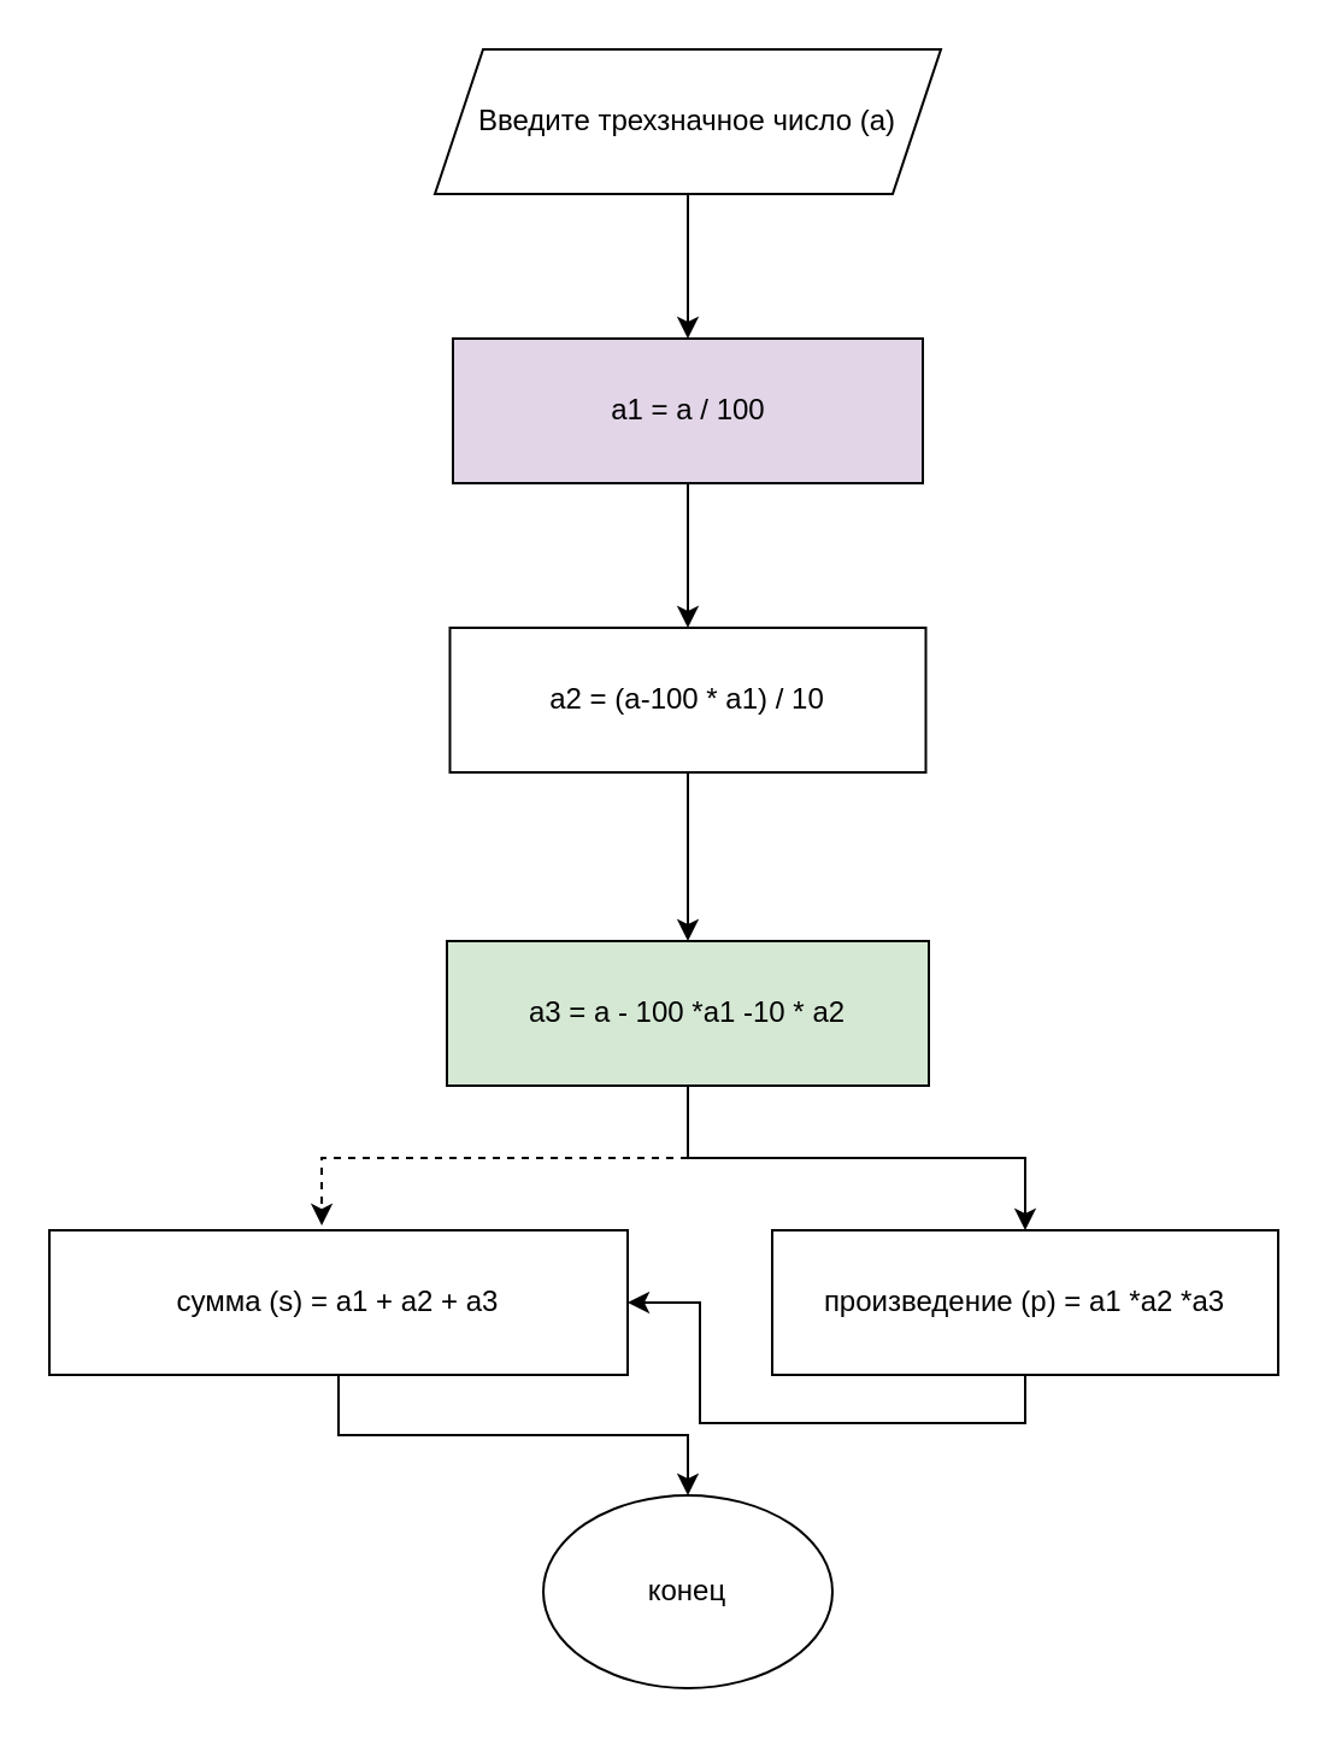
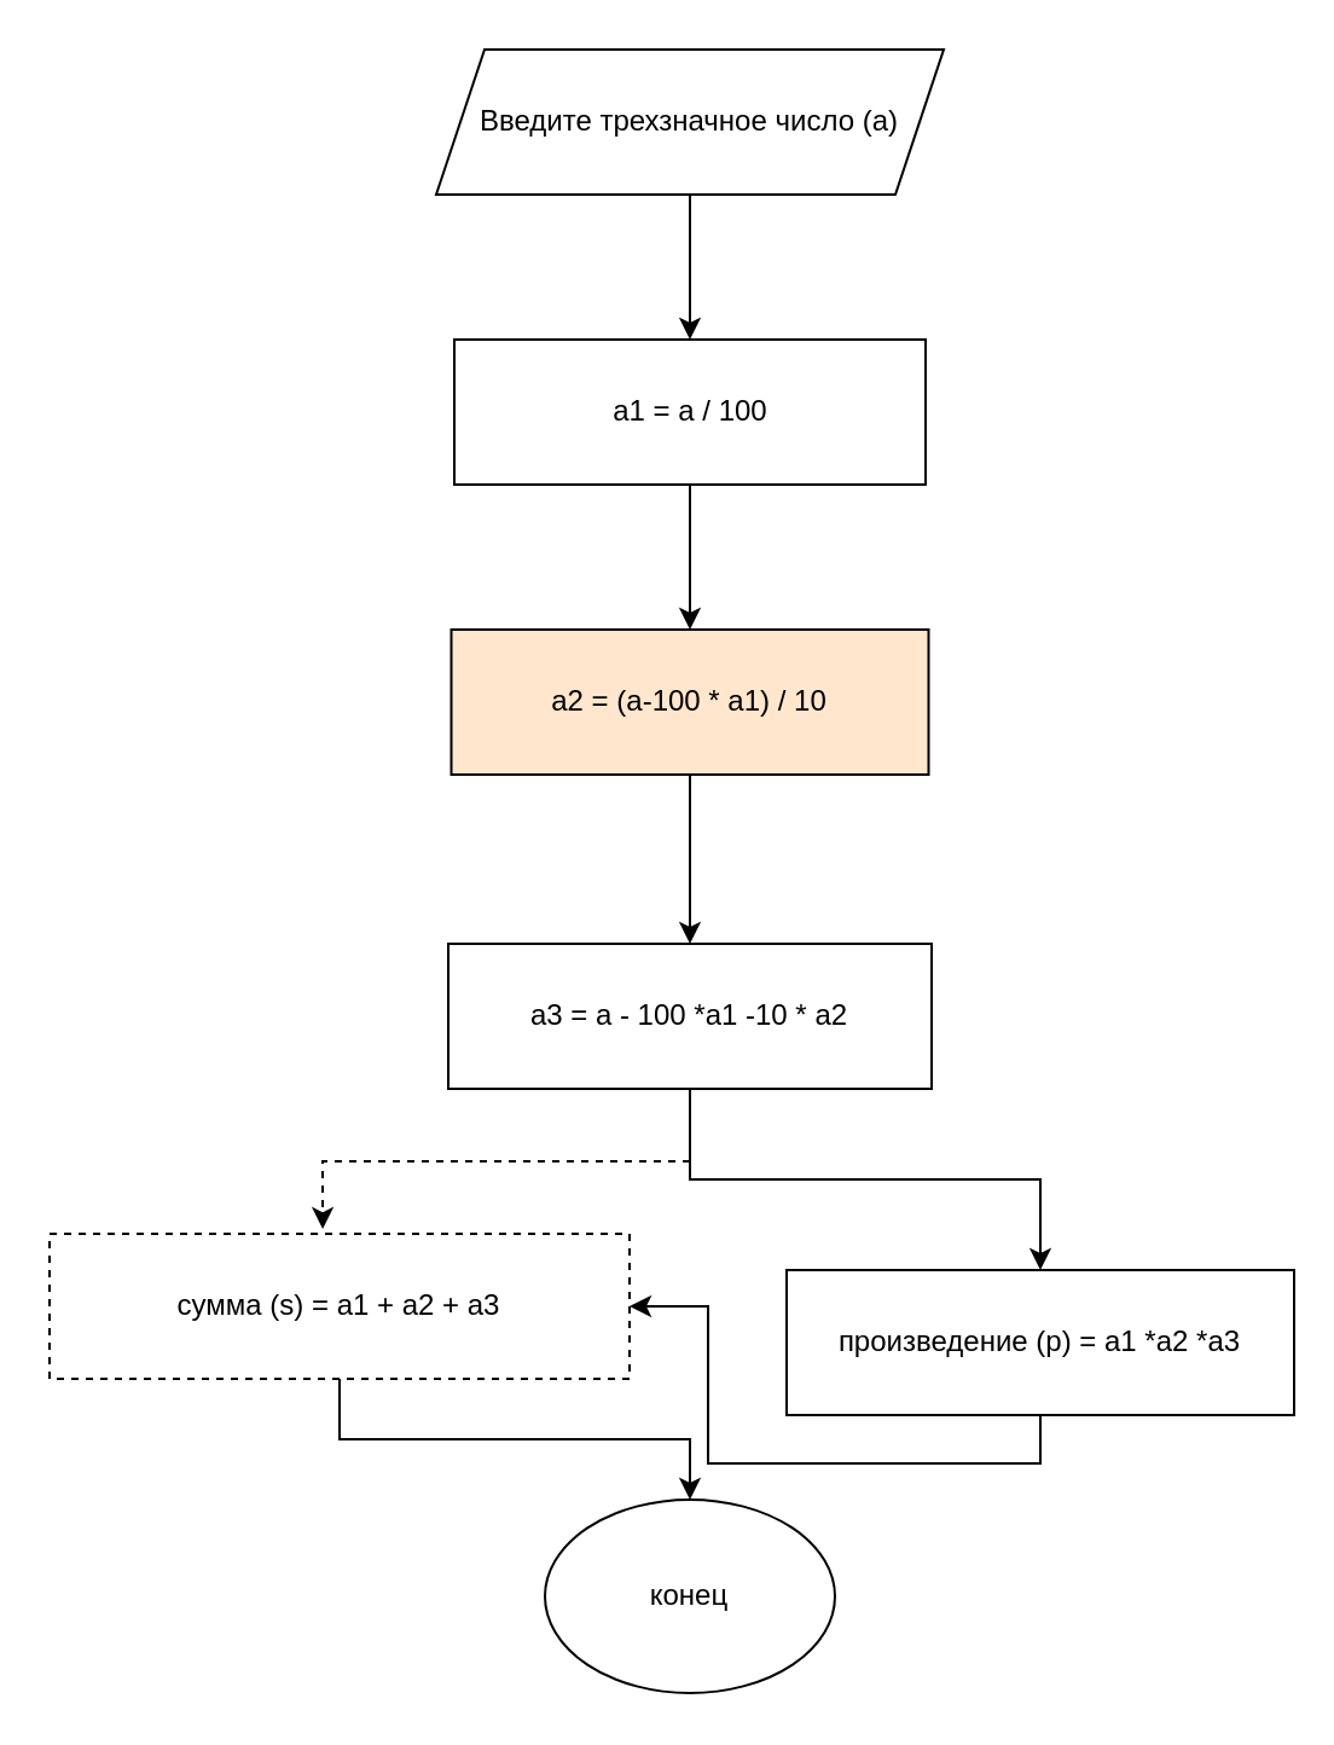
- <mxCell id="5" value="a1 = a / 100" style="rounded=0;whiteSpace=wrap;html=1;fillColor=#e1d5e7;" vertex="1" parent="1"><mxGeometry x="187.5" y="140" width="195" height="60" as="geometry" /></mxCell>
+ <mxCell id="5" value="a1 = a / 100" style="rounded=0;whiteSpace=wrap;html=1;" vertex="1" parent="1"><mxGeometry x="187.5" y="140" width="195" height="60" as="geometry" /></mxCell>
- <mxCell id="7" value="a2 = (a-100 * a1) / 10" style="rounded=0;whiteSpace=wrap;html=1;" vertex="1" parent="1"><mxGeometry x="186.25" y="260" width="197.5" height="60" as="geometry" /></mxCell>
+ <mxCell id="7" value="a2 = (a-100 * a1) / 10" style="rounded=0;whiteSpace=wrap;html=1;fillColor=#ffe6cc;" vertex="1" parent="1"><mxGeometry x="186.25" y="260" width="197.5" height="60" as="geometry" /></mxCell>
- <mxCell id="10" value="a3 = a - 100 *a1 -10 * a2" style="rounded=0;whiteSpace=wrap;html=1;fillColor=#d5e8d4;" vertex="1" parent="1"><mxGeometry x="185" y="390" width="200" height="60" as="geometry" /></mxCell>
+ <mxCell id="10" value="a3 = a - 100 *a1 -10 * a2" style="rounded=0;whiteSpace=wrap;html=1;" vertex="1" parent="1"><mxGeometry x="185" y="390" width="200" height="60" as="geometry" /></mxCell>
- <mxCell id="12" value="сумма (s) = a1 + a2 + a3" style="rounded=0;whiteSpace=wrap;html=1;" vertex="1" parent="1"><mxGeometry x="20" y="510" width="240" height="60" as="geometry" /></mxCell>
+ <mxCell id="12" value="сумма (s) = a1 + a2 + a3" style="rounded=0;whiteSpace=wrap;html=1;dashed=1;" vertex="1" parent="1"><mxGeometry x="20" y="510" width="240" height="60" as="geometry" /></mxCell>
- <mxCell id="14" value="произведение (p) = a1 *a2 *a3" style="rounded=0;whiteSpace=wrap;html=1;" vertex="1" parent="1"><mxGeometry x="320" y="510" width="210" height="60" as="geometry" /></mxCell>
+ <mxCell id="14" value="произведение (p) = a1 *a2 *a3" style="rounded=0;whiteSpace=wrap;html=1;" vertex="1" parent="1"><mxGeometry x="325" y="525" width="210" height="60" as="geometry" /></mxCell>
